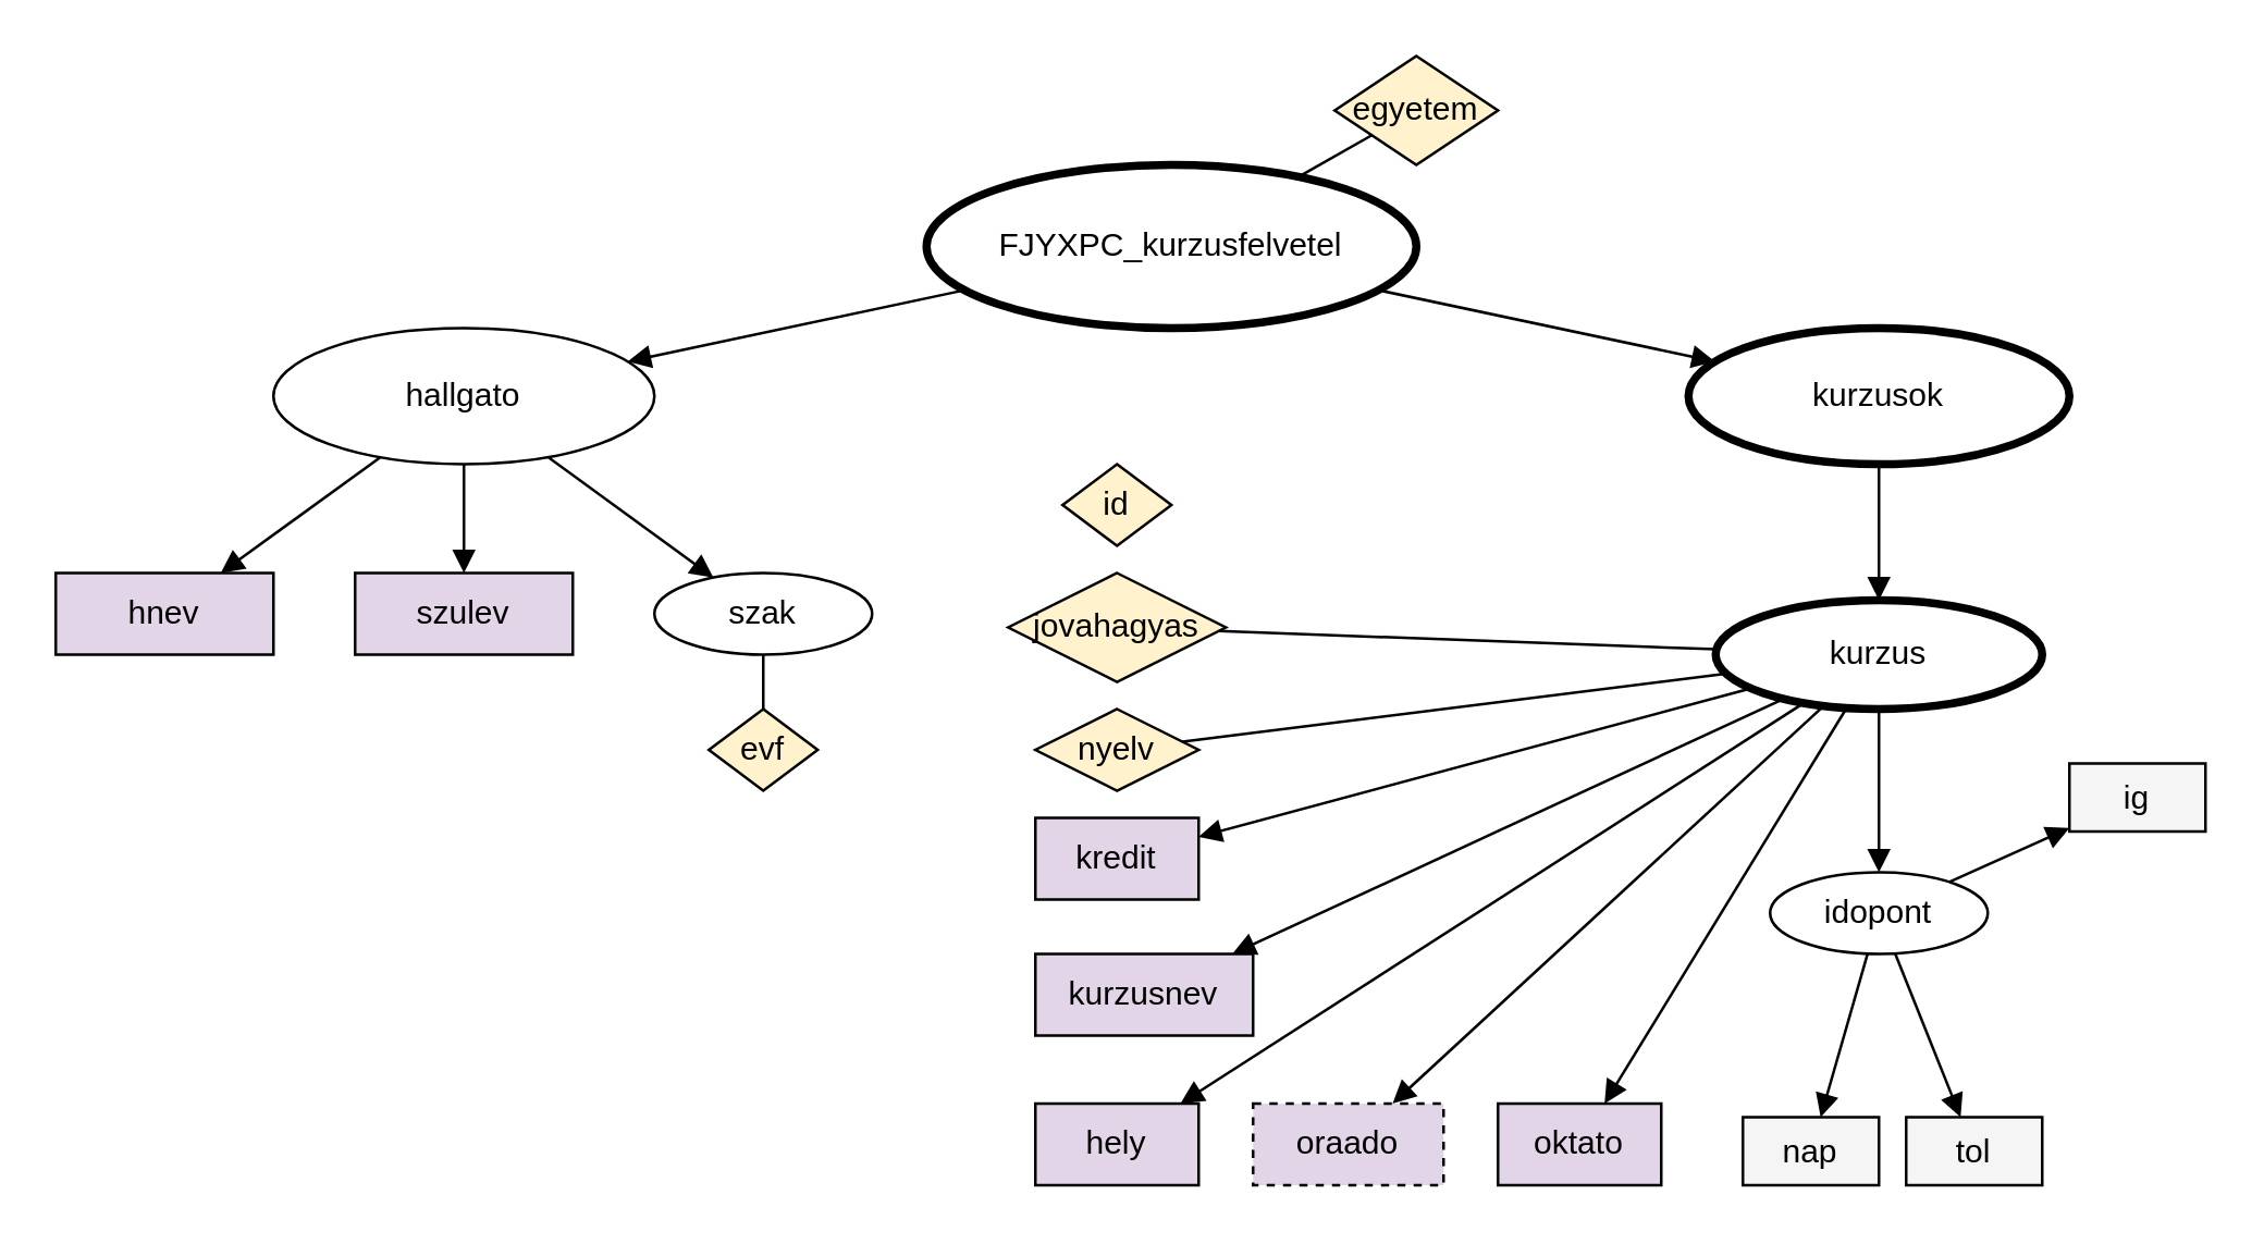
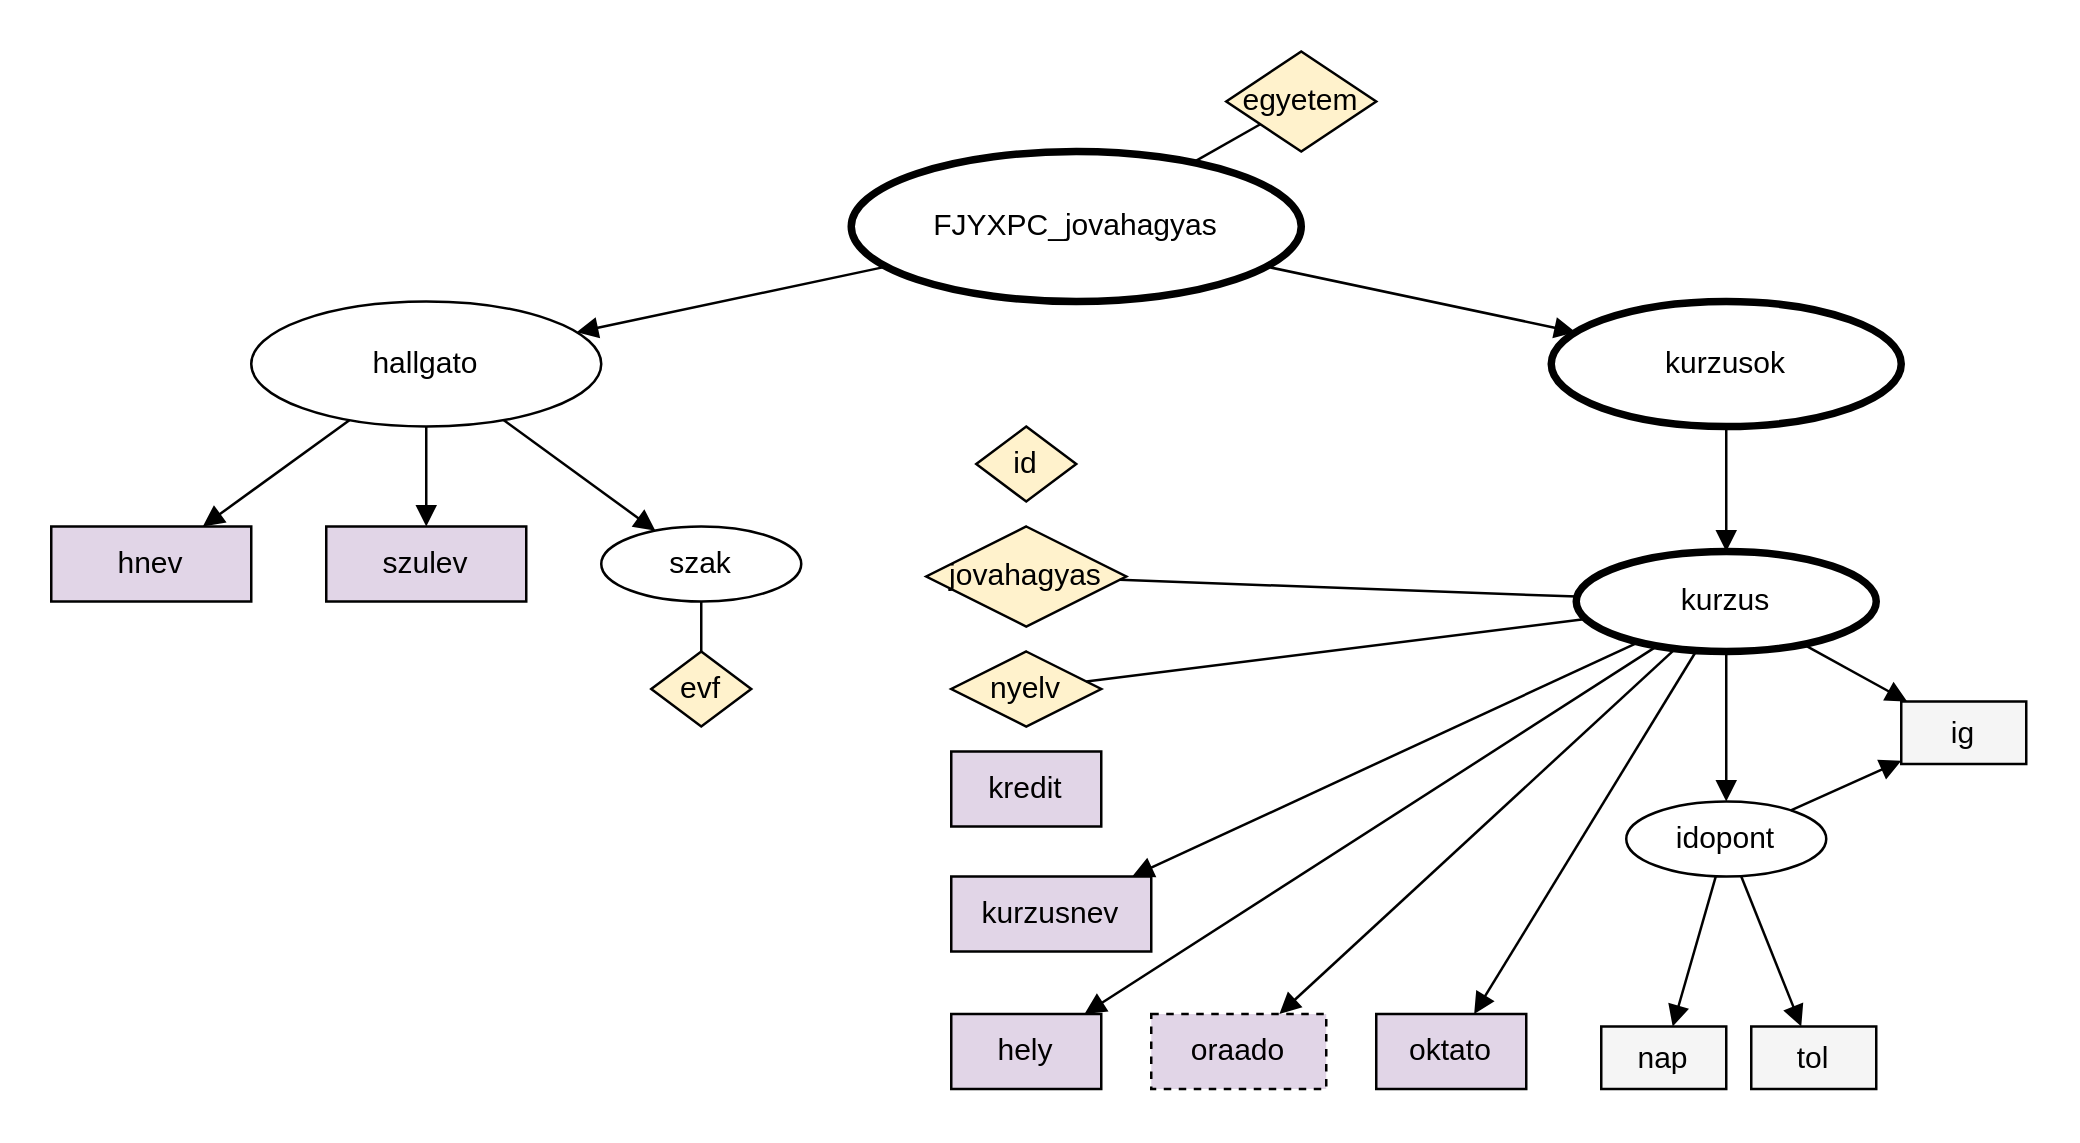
- <mxCell id="2" value="FJYXPC_kurzusfelvetel" style="ellipse;whiteSpace=wrap;html=1;strokeWidth=3;" parent="1" vertex="1"><mxGeometry x="340" y="60" width="180" height="60" as="geometry" /></mxCell>
+ <mxCell id="2" value="FJYXPC_jovahagyas" style="ellipse;whiteSpace=wrap;html=1;strokeWidth=3;" parent="1" vertex="1"><mxGeometry x="340" y="60" width="180" height="60" as="geometry" /></mxCell>
- <mxCell id="31" style="endArrow=block;" parent="1" source="17" target="25" edge="1"><mxGeometry relative="1" as="geometry" /></mxCell>
+ <mxCell id="31" style="endArrow=block;" parent="1" source="17" target="38" edge="1"><mxGeometry relative="1" as="geometry" /></mxCell>
